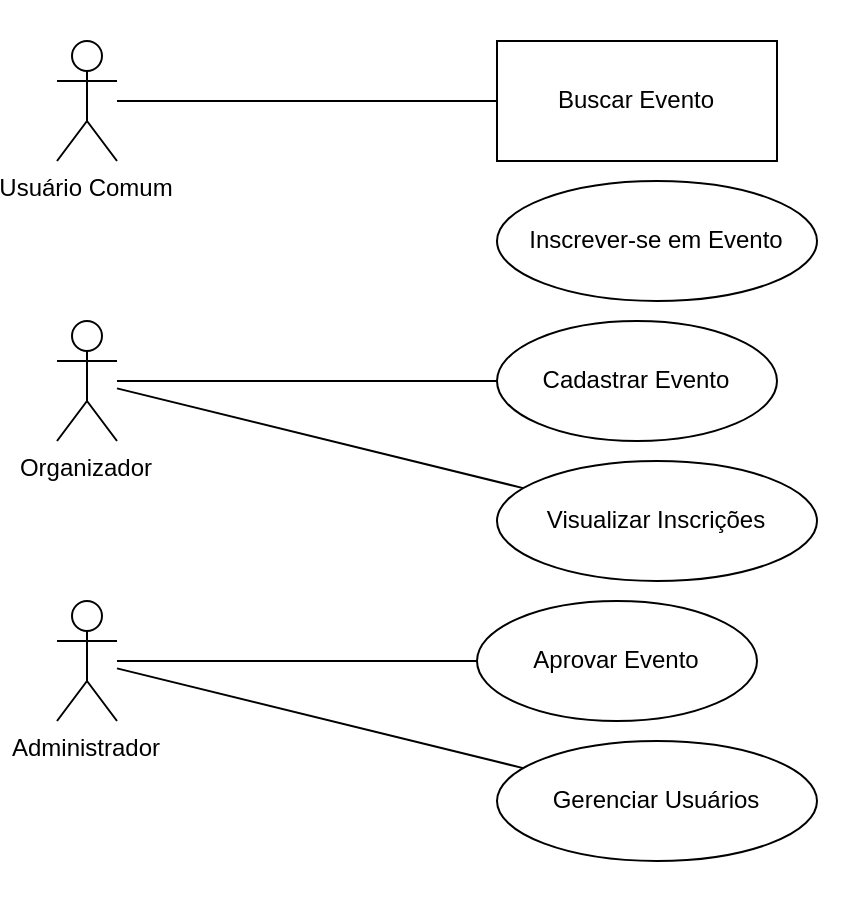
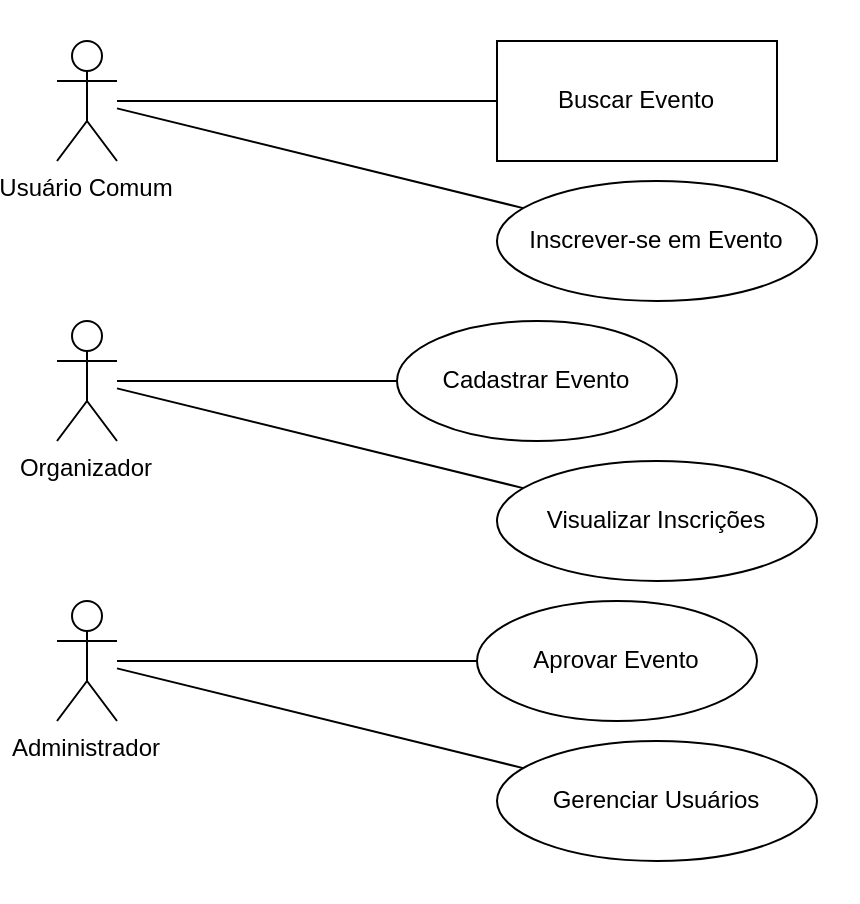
+ <mxCell id="12" style="endArrow=none;html=1;" parent="1" source="2" target="6" edge="1"><mxGeometry relative="1" as="geometry" /></mxCell>
- <mxCell id="7" value="Cadastrar Evento" style="ellipse;whiteSpace=wrap;html=1;aspect=fixed;" parent="1" vertex="1"><mxGeometry x="240" y="160" width="140" height="60" as="geometry" /></mxCell>
+ <mxCell id="7" value="Cadastrar Evento" style="ellipse;whiteSpace=wrap;html=1;aspect=fixed;" parent="1" vertex="1"><mxGeometry x="190" y="160" width="140" height="60" as="geometry" /></mxCell>
